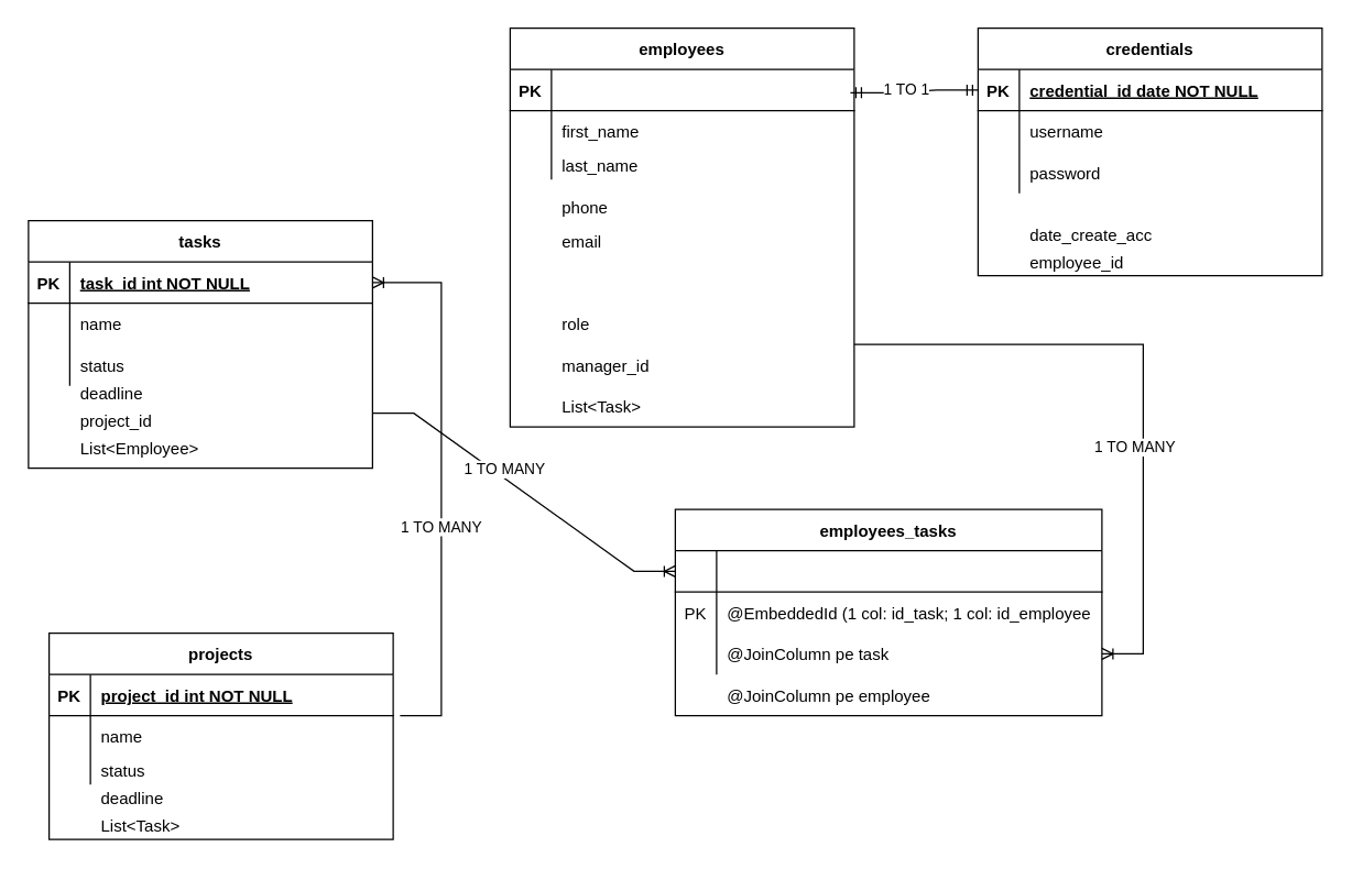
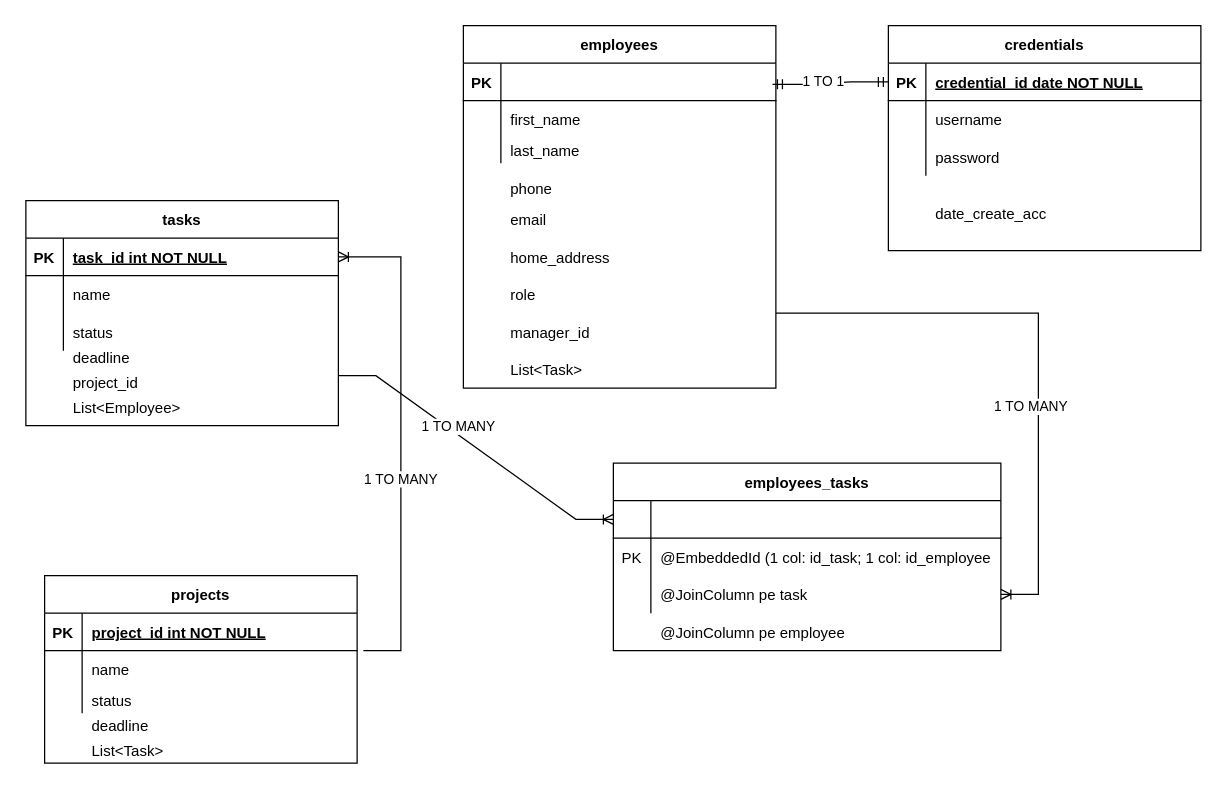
- <mxCell id="74" value="employee_id" style="shape=partialRectangle;overflow=hidden;connectable=0;fillColor=none;top=0;left=0;bottom=0;right=0;align=left;spacingLeft=6;" parent="1" vertex="1"><mxGeometry x="740" y="180" width="220" height="20" as="geometry"><mxRectangle width="220" height="20" as="alternateBounds" /></mxGeometry></mxCell>
+ <mxCell id="36" value="home_address" style="shape=partialRectangle;overflow=hidden;connectable=0;fillColor=none;top=0;left=0;bottom=0;right=0;align=left;spacingLeft=6;" parent="1" vertex="1"><mxGeometry x="400" y="190" width="220" height="30" as="geometry" /></mxCell>
